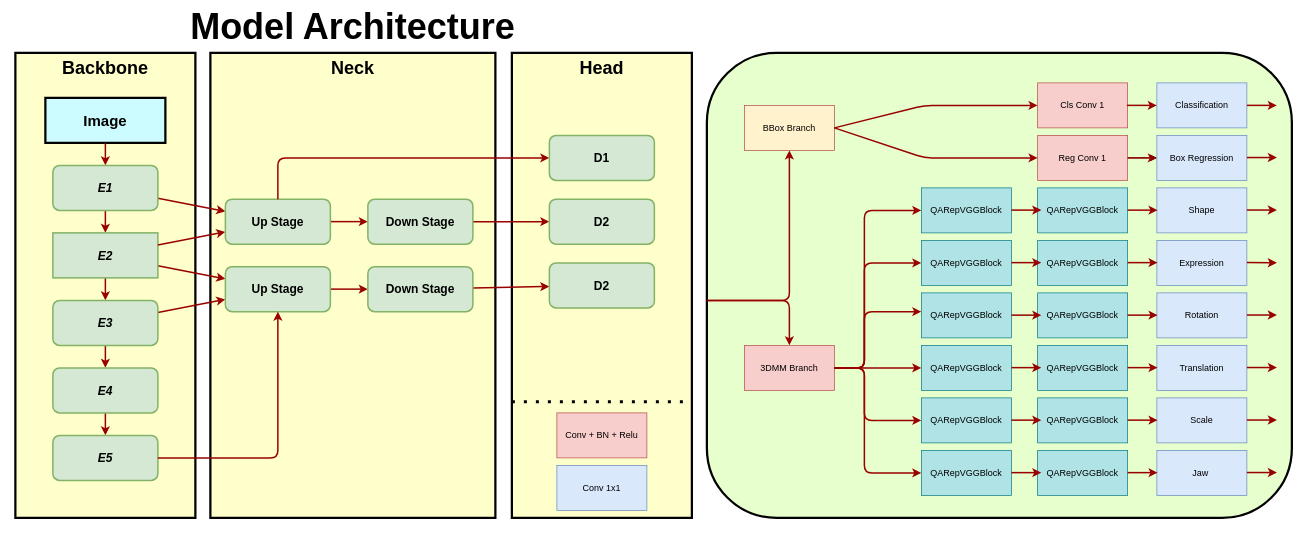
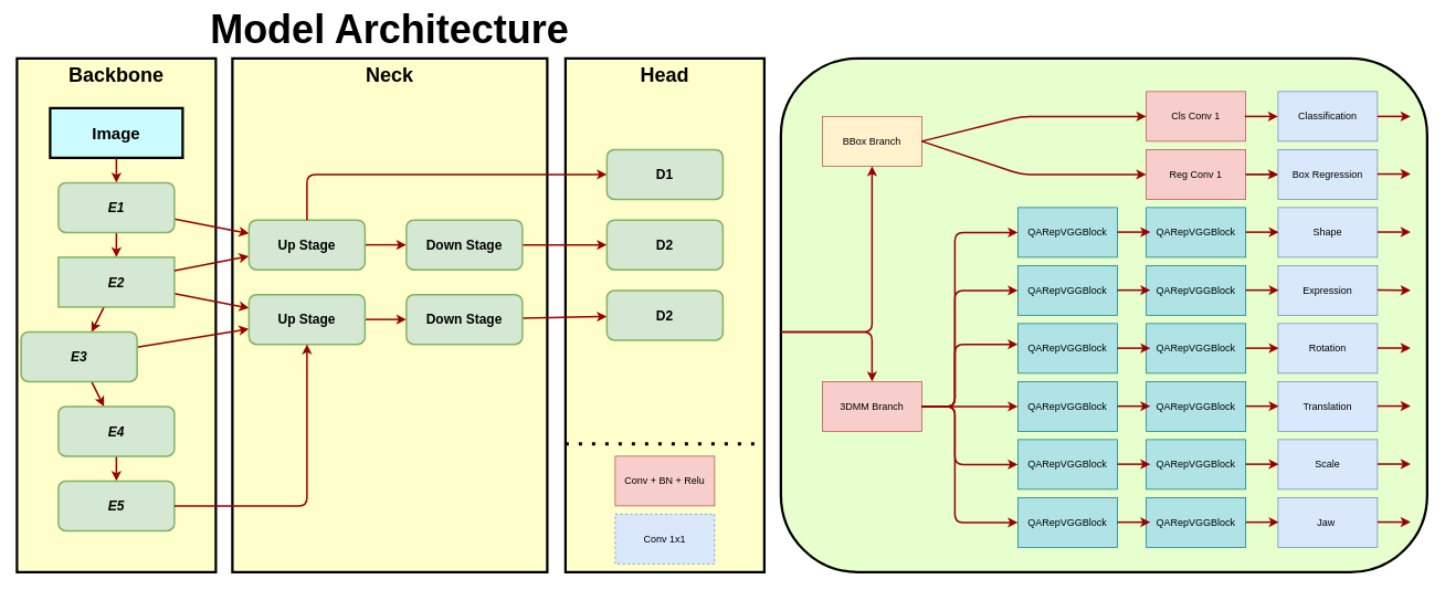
- <mxCell id="74" value="&lt;b style=&quot;font-size: 16px;&quot;&gt;&lt;i style=&quot;font-size: 16px;&quot;&gt;E3&lt;/i&gt;&lt;/b&gt;" style="rounded=1;whiteSpace=wrap;html=1;fillColor=#d5e8d4;strokeColor=#82b366;strokeWidth=2;fontSize=16;" vertex="1" parent="1"><mxGeometry x="70" y="400" width="140" height="60" as="geometry" /></mxCell>
+ <mxCell id="74" value="&lt;b style=&quot;font-size: 16px;&quot;&gt;&lt;i style=&quot;font-size: 16px;&quot;&gt;E3&lt;/i&gt;&lt;/b&gt;" style="rounded=1;whiteSpace=wrap;html=1;fillColor=#d5e8d4;strokeColor=#82b366;strokeWidth=2;fontSize=16;" vertex="1" parent="1"><mxGeometry x="25" y="400" width="140" height="60" as="geometry" /></mxCell>
- <mxCell id="96" value="Conv 1x1" style="rounded=0;whiteSpace=wrap;html=1;fillColor=#dae8fc;strokeColor=#6c8ebf;" parent="1" vertex="1"><mxGeometry x="742" y="620" width="120" height="60" as="geometry" /></mxCell>
+ <mxCell id="96" value="Conv 1x1" style="rounded=0;whiteSpace=wrap;html=1;fillColor=#dae8fc;strokeColor=#6c8ebf;dashed=1;" parent="1" vertex="1"><mxGeometry x="742" y="620" width="120" height="60" as="geometry" /></mxCell>
